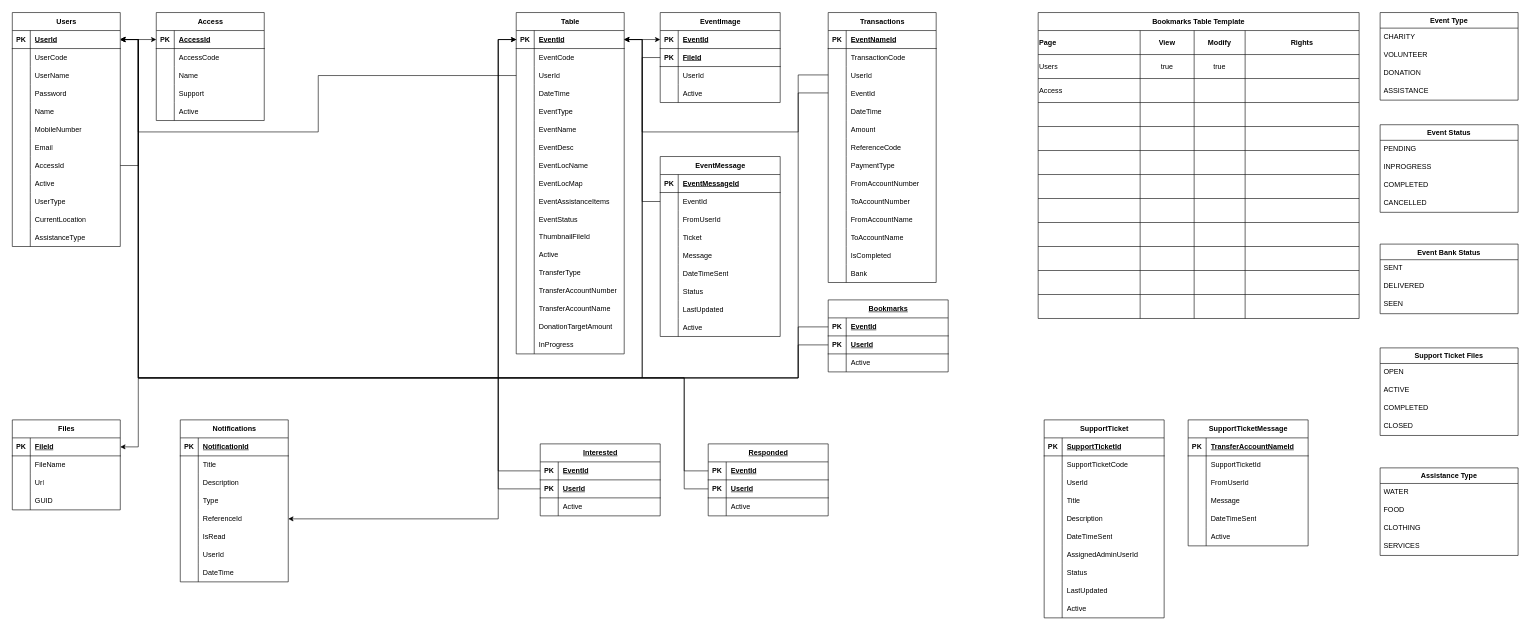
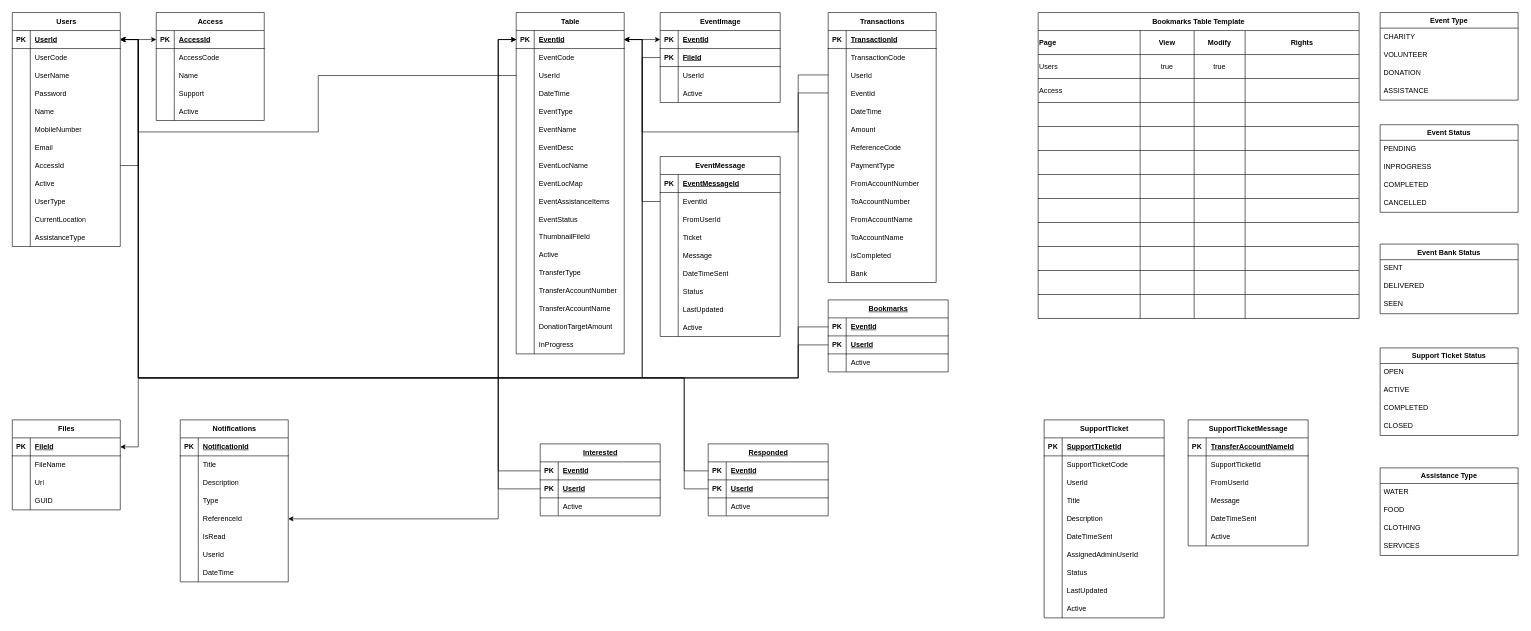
- <mxCell id="196" value="&lt;span style=&quot;text-align: center; text-wrap: nowrap;&quot;&gt;EventName&lt;/span&gt;Id" style="shape=partialRectangle;connectable=0;fillColor=none;top=0;left=0;bottom=0;right=0;align=left;spacingLeft=6;fontStyle=5;overflow=hidden;whiteSpace=wrap;html=1;" parent="194" vertex="1"><mxGeometry x="30" width="150" height="30" as="geometry"><mxRectangle width="150" height="30" as="alternateBounds" /></mxGeometry></mxCell>
+ <mxCell id="196" value="&lt;span style=&quot;text-align: center; text-wrap: nowrap;&quot;&gt;Transaction&lt;/span&gt;Id" style="shape=partialRectangle;connectable=0;fillColor=none;top=0;left=0;bottom=0;right=0;align=left;spacingLeft=6;fontStyle=5;overflow=hidden;whiteSpace=wrap;html=1;" parent="194" vertex="1"><mxGeometry x="30" width="150" height="30" as="geometry"><mxRectangle width="150" height="30" as="alternateBounds" /></mxGeometry></mxCell>
- <mxCell id="382" value="Support Ticket Files" style="swimlane;fontStyle=1;childLayout=stackLayout;horizontal=1;startSize=26;horizontalStack=0;resizeParent=1;resizeParentMax=0;resizeLast=0;collapsible=1;marginBottom=0;align=center;fontSize=12;" parent="1" vertex="1"><mxGeometry x="2300" y="579" width="230" height="146" as="geometry"><mxRectangle x="870" y="40" width="120" height="30" as="alternateBounds" /></mxGeometry></mxCell>
+ <mxCell id="382" value="Support Ticket Status" style="swimlane;fontStyle=1;childLayout=stackLayout;horizontal=1;startSize=26;horizontalStack=0;resizeParent=1;resizeParentMax=0;resizeLast=0;collapsible=1;marginBottom=0;align=center;fontSize=12;" parent="1" vertex="1"><mxGeometry x="2300" y="579" width="230" height="146" as="geometry"><mxRectangle x="870" y="40" width="120" height="30" as="alternateBounds" /></mxGeometry></mxCell>
